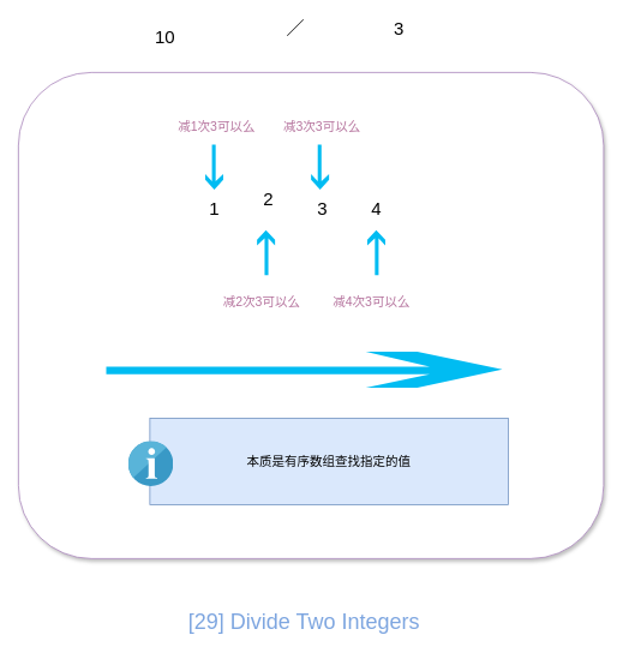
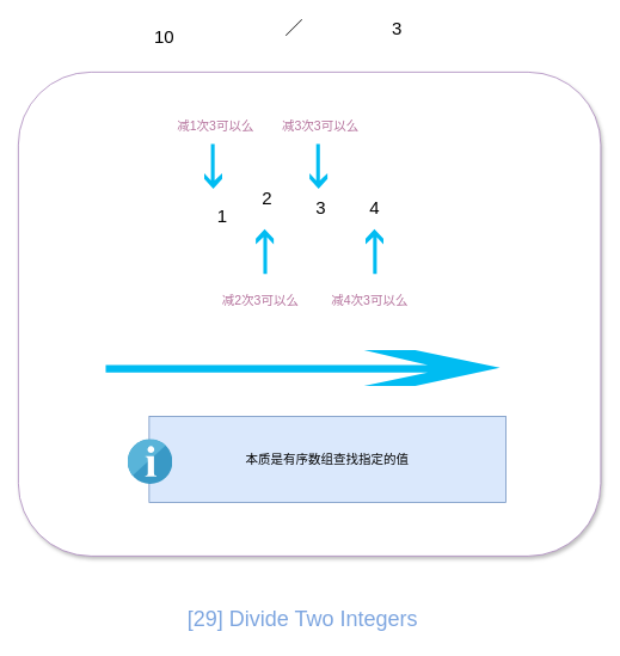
- <mxCell id="6" value="1" style="text;html=1;strokeColor=none;fillColor=none;align=center;verticalAlign=middle;whiteSpace=wrap;rounded=0;fontSize=20;" vertex="1" parent="1"><mxGeometry x="217.5" y="220" width="40" height="20" as="geometry" /></mxCell>
+ <mxCell id="6" value="1" style="text;html=1;strokeColor=none;fillColor=none;align=center;verticalAlign=middle;whiteSpace=wrap;rounded=0;fontSize=20;" vertex="1" parent="1"><mxGeometry x="227.5" y="230" width="40" height="20" as="geometry" /></mxCell>
